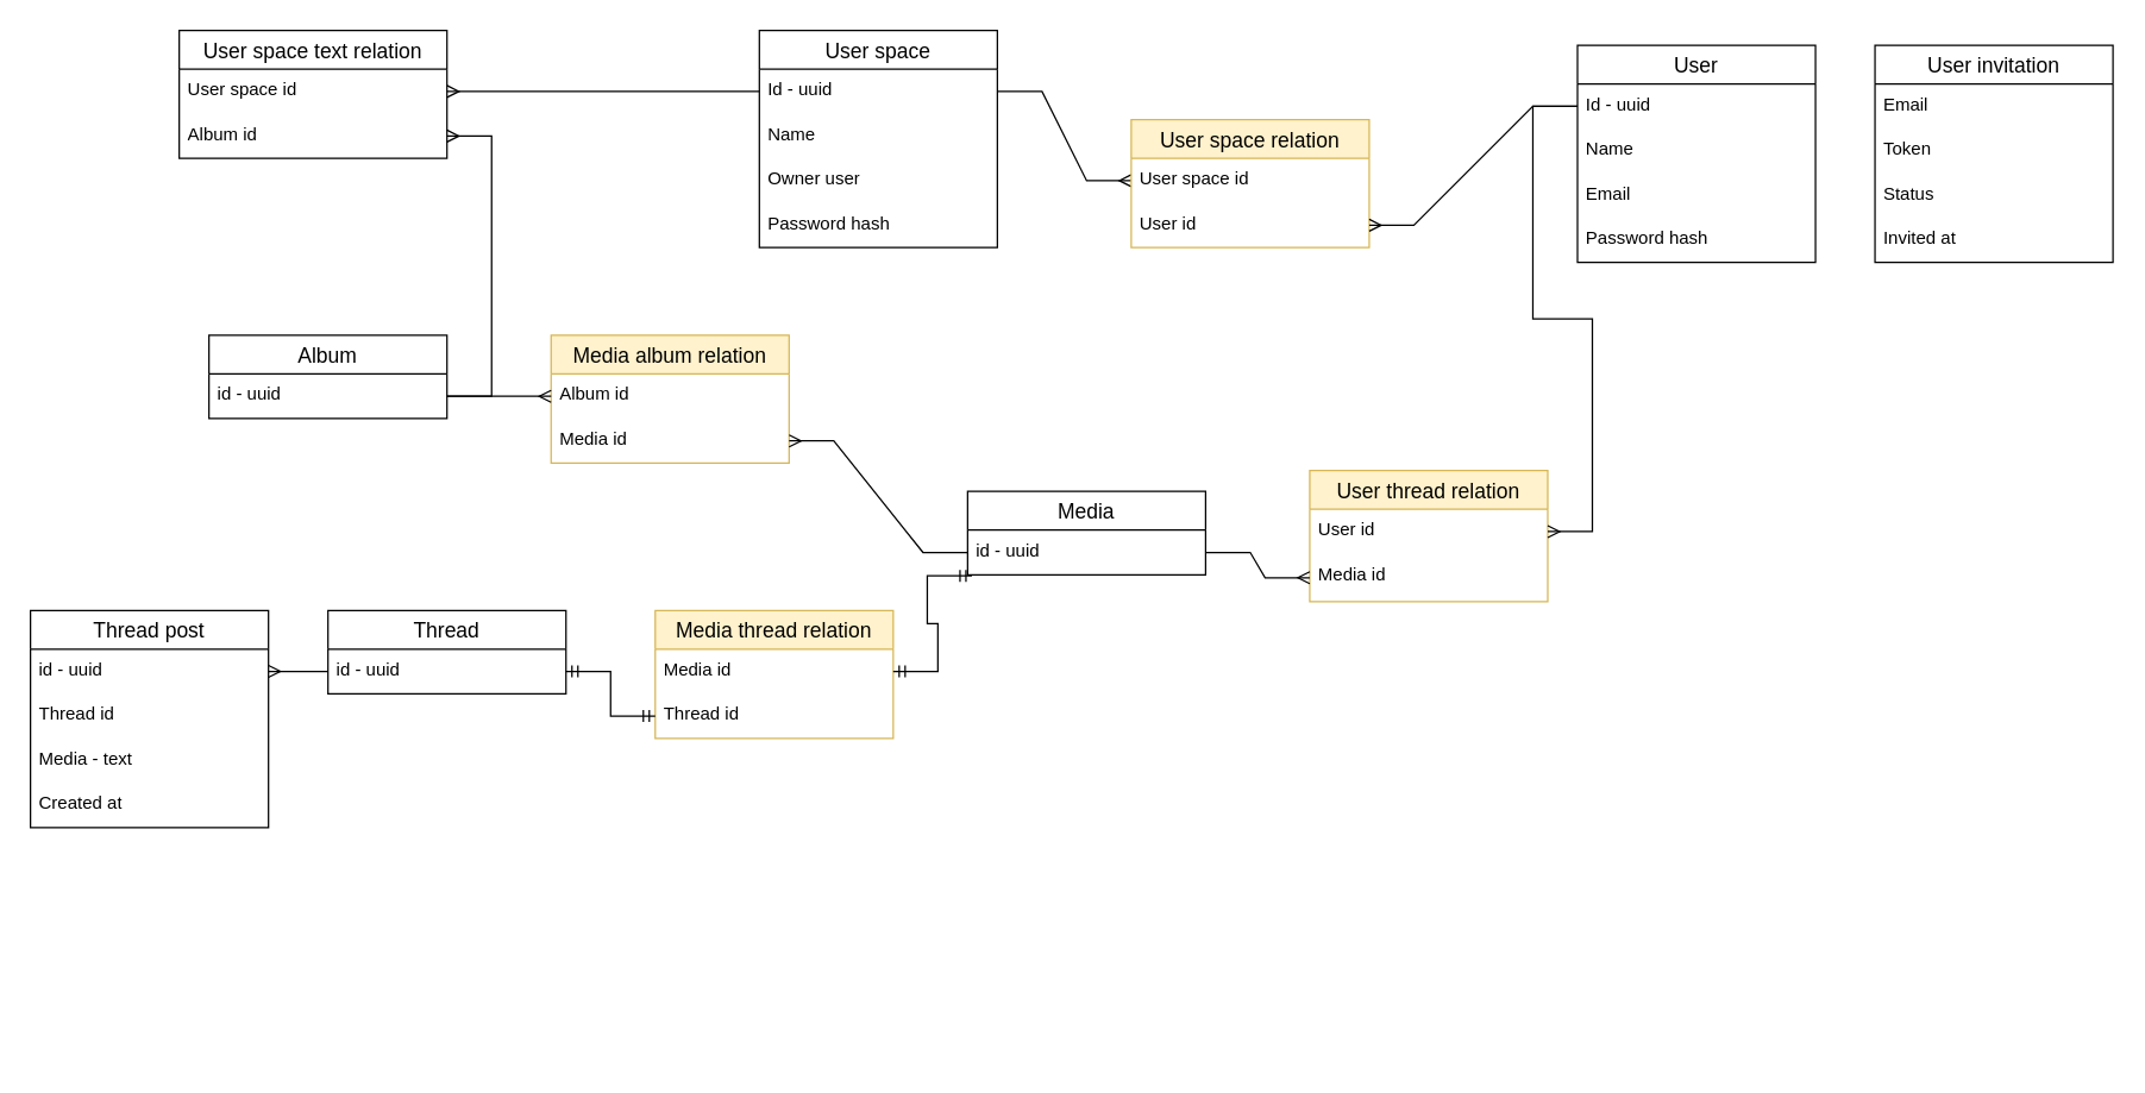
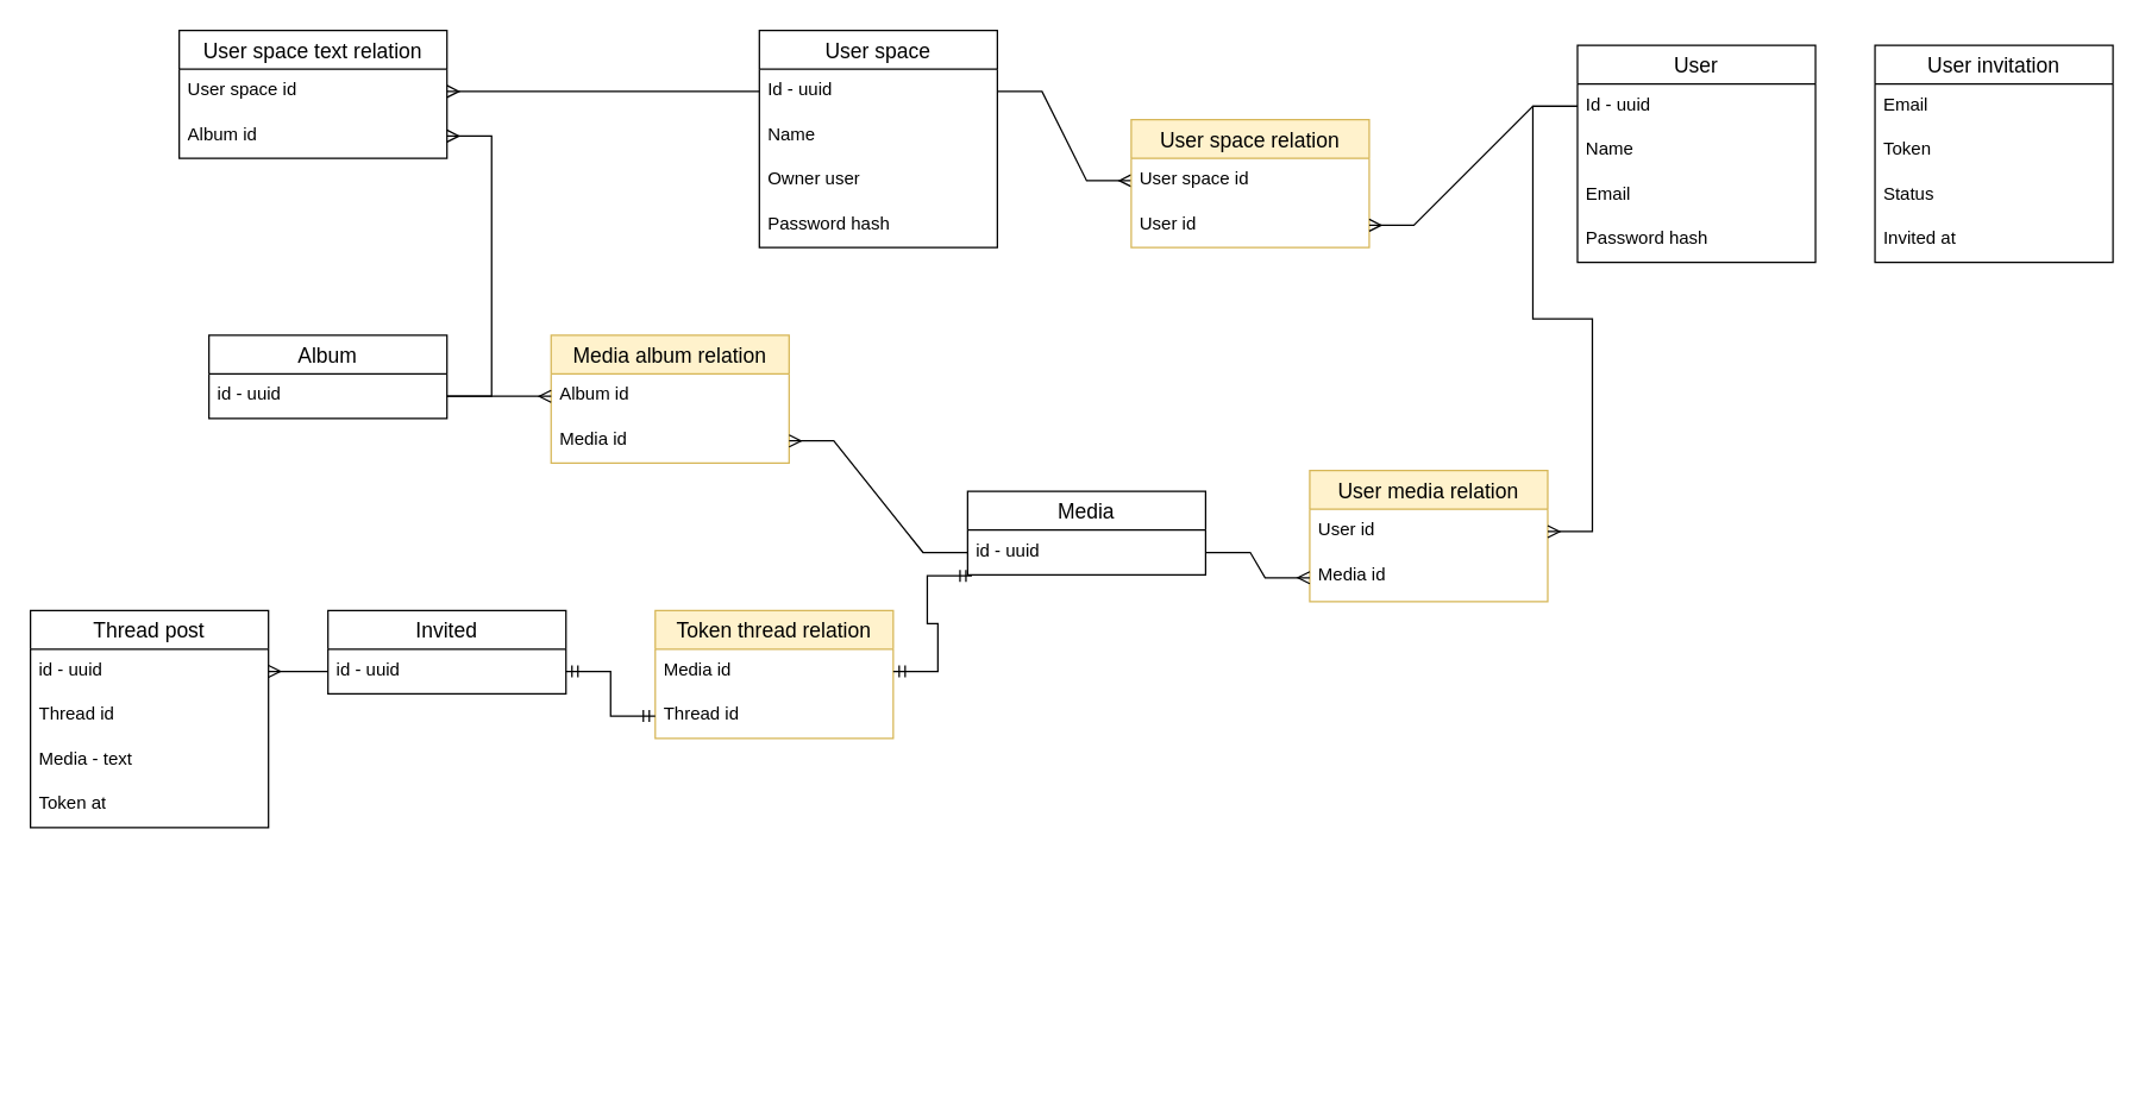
- <mxCell id="24" value="User thread relation" style="swimlane;fontStyle=0;childLayout=stackLayout;horizontal=1;startSize=26;horizontalStack=0;resizeParent=1;resizeParentMax=0;resizeLast=0;collapsible=1;marginBottom=0;align=center;fontSize=14;fillColor=#fff2cc;strokeColor=#d6b656;" vertex="1" parent="1"><mxGeometry x="880" y="316" width="160" height="88" as="geometry" /></mxCell>
+ <mxCell id="24" value="User media relation" style="swimlane;fontStyle=0;childLayout=stackLayout;horizontal=1;startSize=26;horizontalStack=0;resizeParent=1;resizeParentMax=0;resizeLast=0;collapsible=1;marginBottom=0;align=center;fontSize=14;fillColor=#fff2cc;strokeColor=#d6b656;" vertex="1" parent="1"><mxGeometry x="880" y="316" width="160" height="88" as="geometry" /></mxCell>
- <mxCell id="41" value="Thread" style="swimlane;fontStyle=0;childLayout=stackLayout;horizontal=1;startSize=26;horizontalStack=0;resizeParent=1;resizeParentMax=0;resizeLast=0;collapsible=1;marginBottom=0;align=center;fontSize=14;" vertex="1" parent="1"><mxGeometry x="220" y="410" width="160" height="56" as="geometry" /></mxCell>
+ <mxCell id="41" value="Invited" style="swimlane;fontStyle=0;childLayout=stackLayout;horizontal=1;startSize=26;horizontalStack=0;resizeParent=1;resizeParentMax=0;resizeLast=0;collapsible=1;marginBottom=0;align=center;fontSize=14;" vertex="1" parent="1"><mxGeometry x="220" y="410" width="160" height="56" as="geometry" /></mxCell>
- <mxCell id="43" value="Media thread relation" style="swimlane;fontStyle=0;childLayout=stackLayout;horizontal=1;startSize=26;horizontalStack=0;resizeParent=1;resizeParentMax=0;resizeLast=0;collapsible=1;marginBottom=0;align=center;fontSize=14;fillColor=#fff2cc;strokeColor=#d6b656;" vertex="1" parent="1"><mxGeometry x="440" y="410" width="160" height="86" as="geometry" /></mxCell>
+ <mxCell id="43" value="Token thread relation" style="swimlane;fontStyle=0;childLayout=stackLayout;horizontal=1;startSize=26;horizontalStack=0;resizeParent=1;resizeParentMax=0;resizeLast=0;collapsible=1;marginBottom=0;align=center;fontSize=14;fillColor=#fff2cc;strokeColor=#d6b656;" vertex="1" parent="1"><mxGeometry x="440" y="410" width="160" height="86" as="geometry" /></mxCell>
- <mxCell id="52" value="Created at" style="text;strokeColor=none;fillColor=none;spacingLeft=4;spacingRight=4;overflow=hidden;rotatable=0;points=[[0,0.5],[1,0.5]];portConstraint=eastwest;fontSize=12;whiteSpace=wrap;html=1;" vertex="1" parent="48"><mxGeometry y="116" width="160" height="30" as="geometry" /></mxCell>
+ <mxCell id="52" value="Token at" style="text;strokeColor=none;fillColor=none;spacingLeft=4;spacingRight=4;overflow=hidden;rotatable=0;points=[[0,0.5],[1,0.5]];portConstraint=eastwest;fontSize=12;whiteSpace=wrap;html=1;" vertex="1" parent="48"><mxGeometry y="116" width="160" height="30" as="geometry" /></mxCell>
